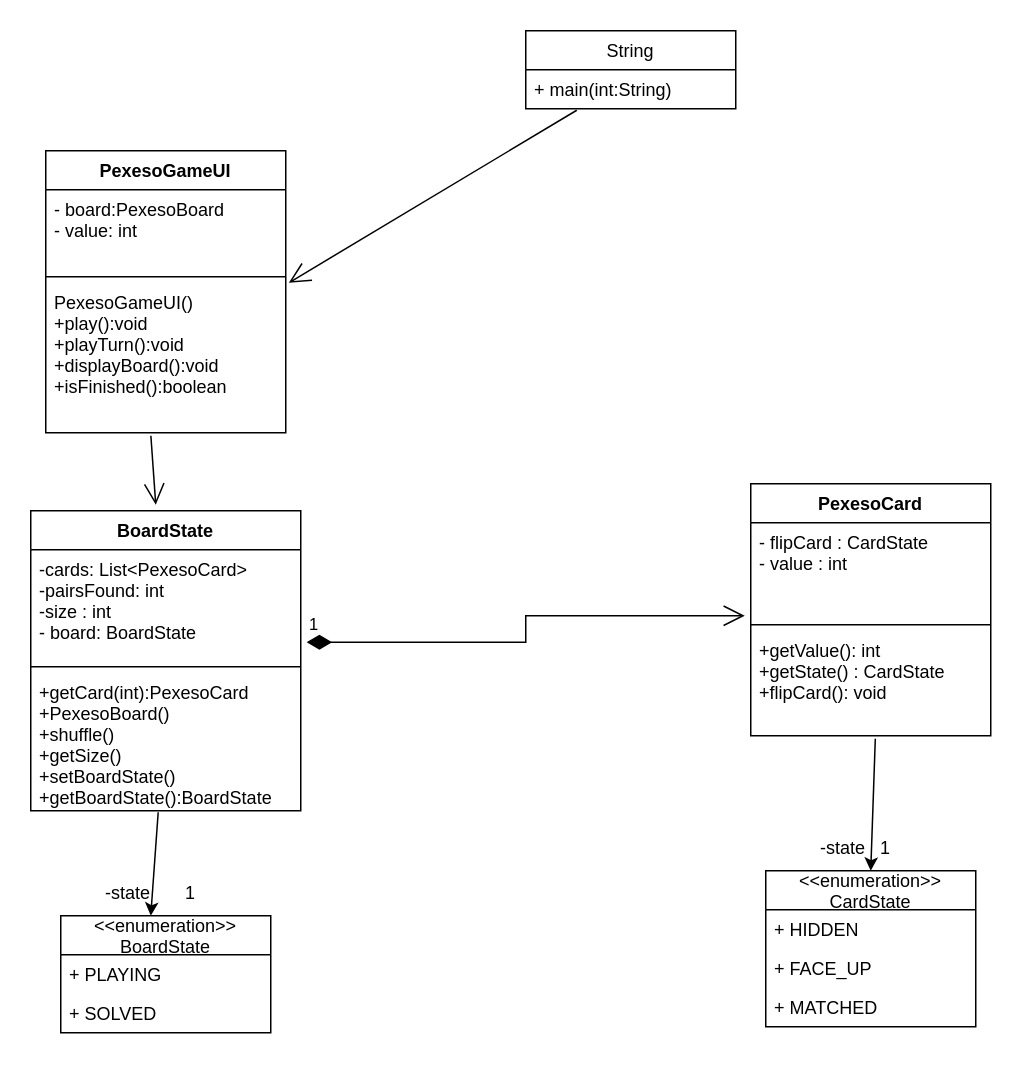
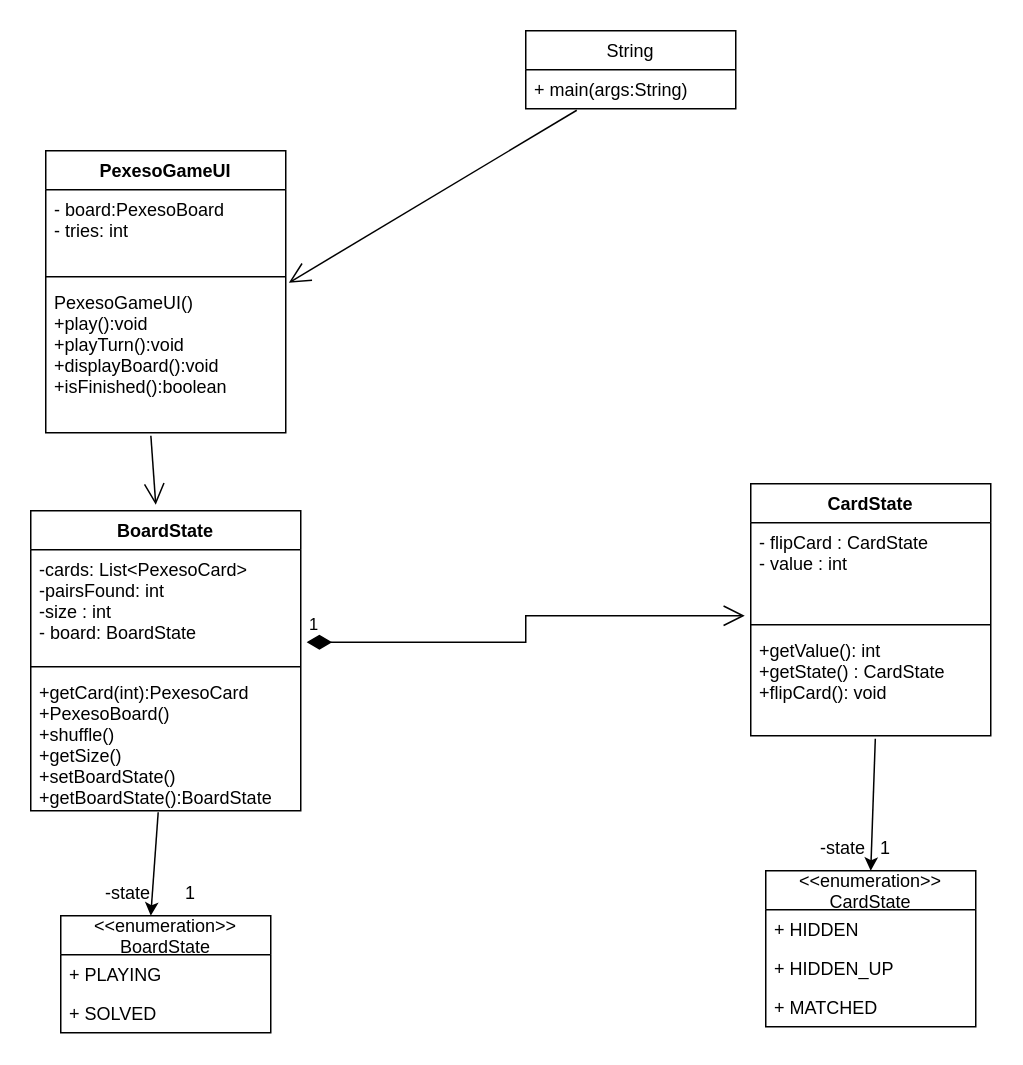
- <mxCell id="29" value="+ main(int:String)" style="text;strokeColor=none;fillColor=none;align=left;verticalAlign=top;spacingLeft=4;spacingRight=4;overflow=hidden;rotatable=0;points=[[0,0.5],[1,0.5]];portConstraint=eastwest;" parent="28" vertex="1"><mxGeometry y="26" width="140" height="26" as="geometry" /></mxCell>
+ <mxCell id="29" value="+ main(args:String)" style="text;strokeColor=none;fillColor=none;align=left;verticalAlign=top;spacingLeft=4;spacingRight=4;overflow=hidden;rotatable=0;points=[[0,0.5],[1,0.5]];portConstraint=eastwest;" parent="28" vertex="1"><mxGeometry y="26" width="140" height="26" as="geometry" /></mxCell>
- <mxCell id="7" value="- board:PexesoBoard&#10;- value: int" style="text;strokeColor=none;fillColor=none;align=left;verticalAlign=top;spacingLeft=4;spacingRight=4;overflow=hidden;rotatable=0;points=[[0,0.5],[1,0.5]];portConstraint=eastwest;fontColor=#000000;" parent="6" vertex="1"><mxGeometry y="26" width="160" height="54" as="geometry" /></mxCell>
+ <mxCell id="7" value="- board:PexesoBoard&#10;- tries: int" style="text;strokeColor=none;fillColor=none;align=left;verticalAlign=top;spacingLeft=4;spacingRight=4;overflow=hidden;rotatable=0;points=[[0,0.5],[1,0.5]];portConstraint=eastwest;fontColor=#000000;" parent="6" vertex="1"><mxGeometry y="26" width="160" height="54" as="geometry" /></mxCell>
- <mxCell id="11" value="PexesoCard" style="swimlane;fontStyle=1;align=center;verticalAlign=top;childLayout=stackLayout;horizontal=1;startSize=26;horizontalStack=0;resizeParent=1;resizeParentMax=0;resizeLast=0;collapsible=1;marginBottom=0;" parent="1" vertex="1"><mxGeometry x="500" y="322" width="160" height="168" as="geometry" /></mxCell>
+ <mxCell id="11" value="CardState" style="swimlane;fontStyle=1;align=center;verticalAlign=top;childLayout=stackLayout;horizontal=1;startSize=26;horizontalStack=0;resizeParent=1;resizeParentMax=0;resizeLast=0;collapsible=1;marginBottom=0;" parent="1" vertex="1"><mxGeometry x="500" y="322" width="160" height="168" as="geometry" /></mxCell>
- <mxCell id="17" value="+ FACE_UP" style="text;strokeColor=none;fillColor=none;align=left;verticalAlign=top;spacingLeft=4;spacingRight=4;overflow=hidden;rotatable=0;points=[[0,0.5],[1,0.5]];portConstraint=eastwest;" parent="15" vertex="1"><mxGeometry y="52" width="140" height="26" as="geometry" /></mxCell>
+ <mxCell id="17" value="+ HIDDEN_UP" style="text;strokeColor=none;fillColor=none;align=left;verticalAlign=top;spacingLeft=4;spacingRight=4;overflow=hidden;rotatable=0;points=[[0,0.5],[1,0.5]];portConstraint=eastwest;" parent="15" vertex="1"><mxGeometry y="52" width="140" height="26" as="geometry" /></mxCell>
